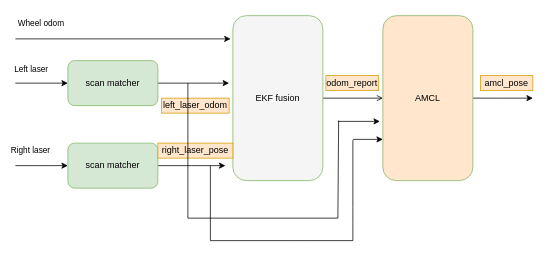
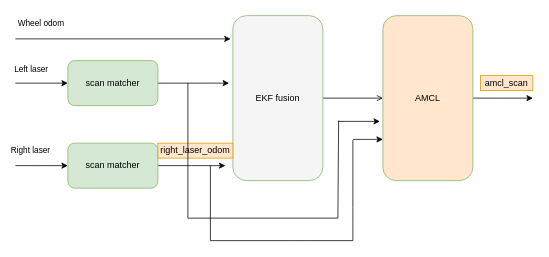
- <mxCell id="17" value="odom_report" style="text;html=1;strokeColor=#d79b00;fillColor=#ffe6cc;align=center;verticalAlign=middle;whiteSpace=wrap;rounded=0;" vertex="1" parent="1"><mxGeometry x="434" y="100" width="70" height="20" as="geometry" /></mxCell>
- <mxCell id="18" value="amcl_pose" style="text;html=1;strokeColor=#d79b00;fillColor=#ffe6cc;align=center;verticalAlign=middle;whiteSpace=wrap;rounded=0;" vertex="1" parent="1"><mxGeometry x="640" y="100" width="70" height="20" as="geometry" /></mxCell>
+ <mxCell id="18" value="amcl_scan" style="text;html=1;strokeColor=#d79b00;fillColor=#ffe6cc;align=center;verticalAlign=middle;whiteSpace=wrap;rounded=0;" vertex="1" parent="1"><mxGeometry x="640" y="100" width="70" height="20" as="geometry" /></mxCell>
- <mxCell id="13" value="left_laser_odom" style="text;html=1;strokeColor=#d79b00;fillColor=#ffe6cc;align=center;verticalAlign=middle;whiteSpace=wrap;rounded=0;" vertex="1" parent="1"><mxGeometry x="215" y="130" width="90" height="20" as="geometry" /></mxCell>
- <mxCell id="14" value="right_laser_pose" style="text;html=1;strokeColor=#d79b00;fillColor=#ffe6cc;align=center;verticalAlign=middle;whiteSpace=wrap;rounded=0;" vertex="1" parent="1"><mxGeometry x="210" y="190" width="100" height="20" as="geometry" /></mxCell>
+ <mxCell id="14" value="right_laser_odom" style="text;html=1;strokeColor=#d79b00;fillColor=#ffe6cc;align=center;verticalAlign=middle;whiteSpace=wrap;rounded=0;" vertex="1" parent="1"><mxGeometry x="210" y="190" width="100" height="20" as="geometry" /></mxCell>
